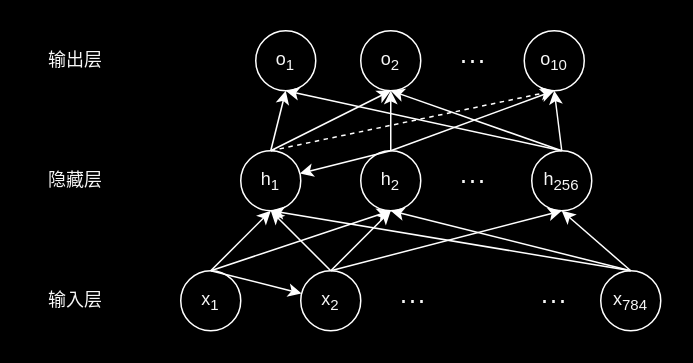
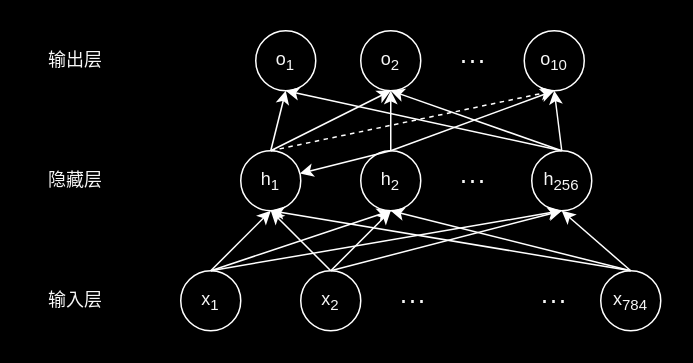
- <mxCell id="4" style="rounded=0;orthogonalLoop=1;jettySize=auto;html=1;exitX=0.5;exitY=0;exitDx=0;exitDy=0;strokeColor=#FFFFFF;fontColor=#F7F7F7;" edge="1" parent="1" source="5" target="9"><mxGeometry relative="1" as="geometry" /></mxCell>
+ <mxCell id="4" style="rounded=0;orthogonalLoop=1;jettySize=auto;html=1;exitX=0.5;exitY=0;exitDx=0;exitDy=0;entryX=0.5;entryY=1;entryDx=0;entryDy=0;strokeColor=#FFFFFF;fontColor=#F7F7F7;" edge="1" parent="1" source="5" target="25"><mxGeometry relative="1" as="geometry" /></mxCell>
